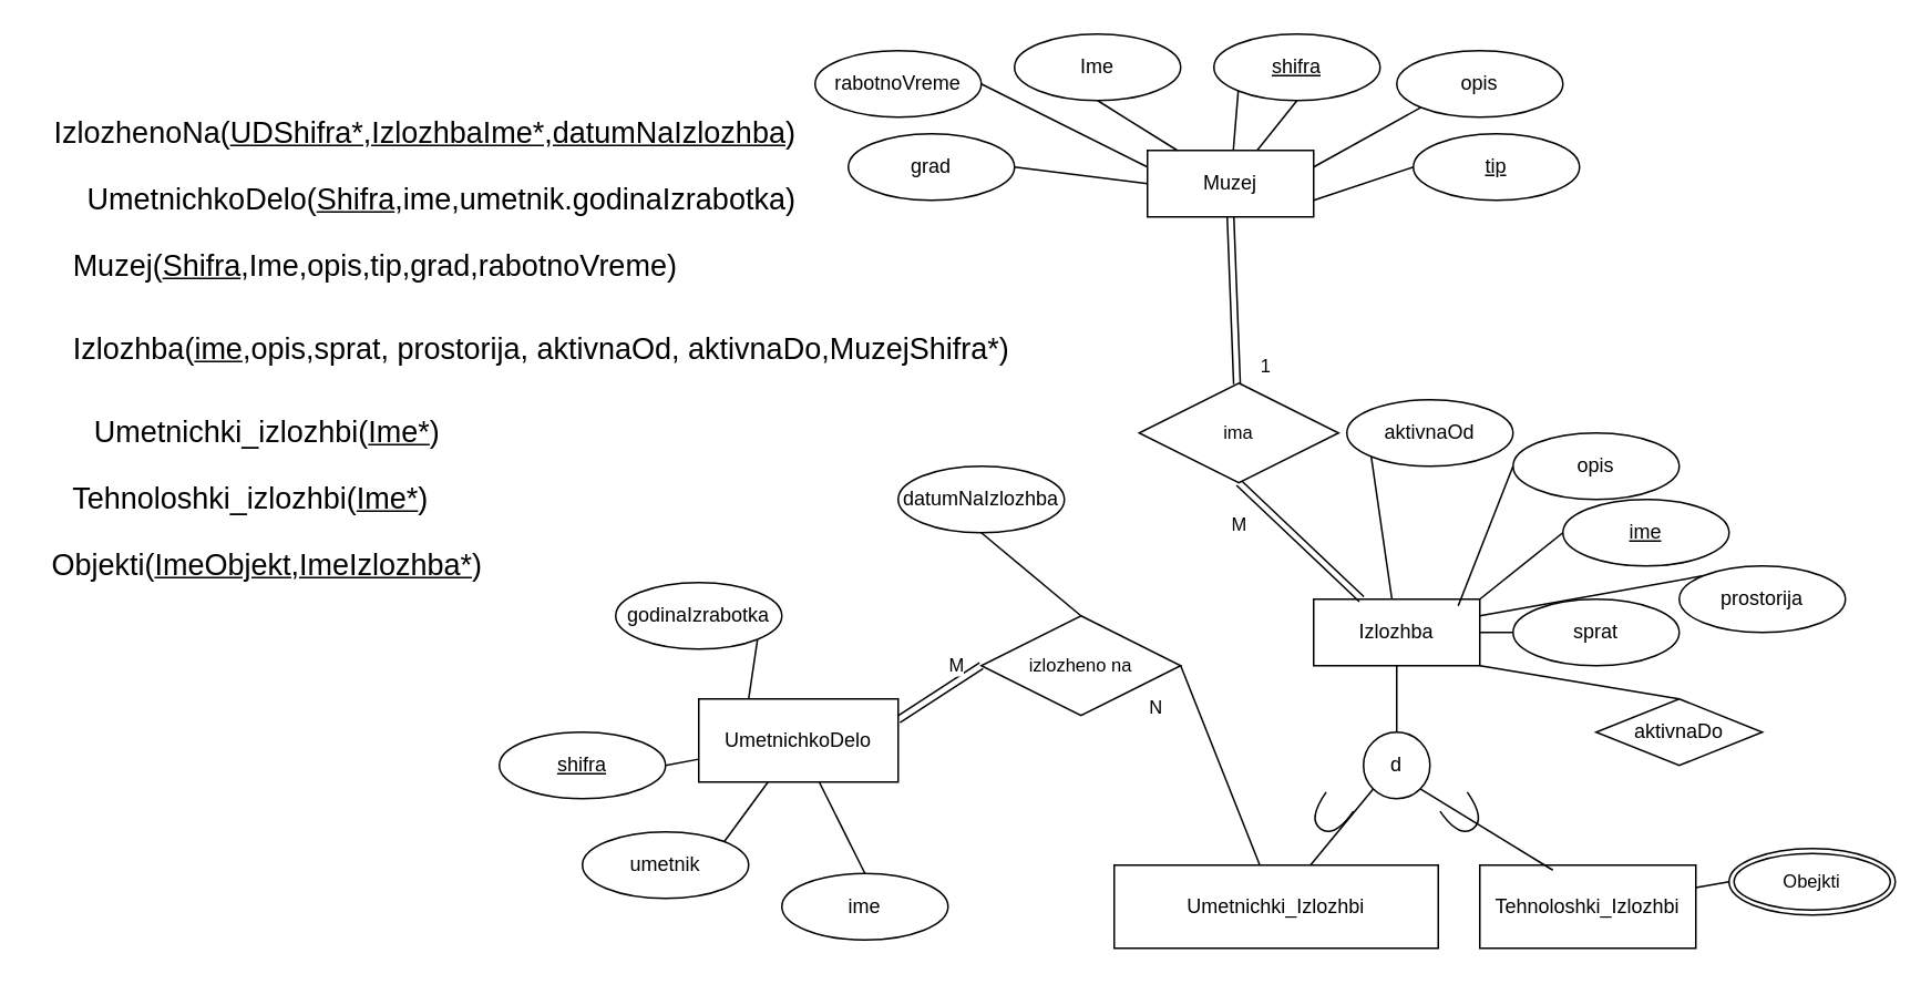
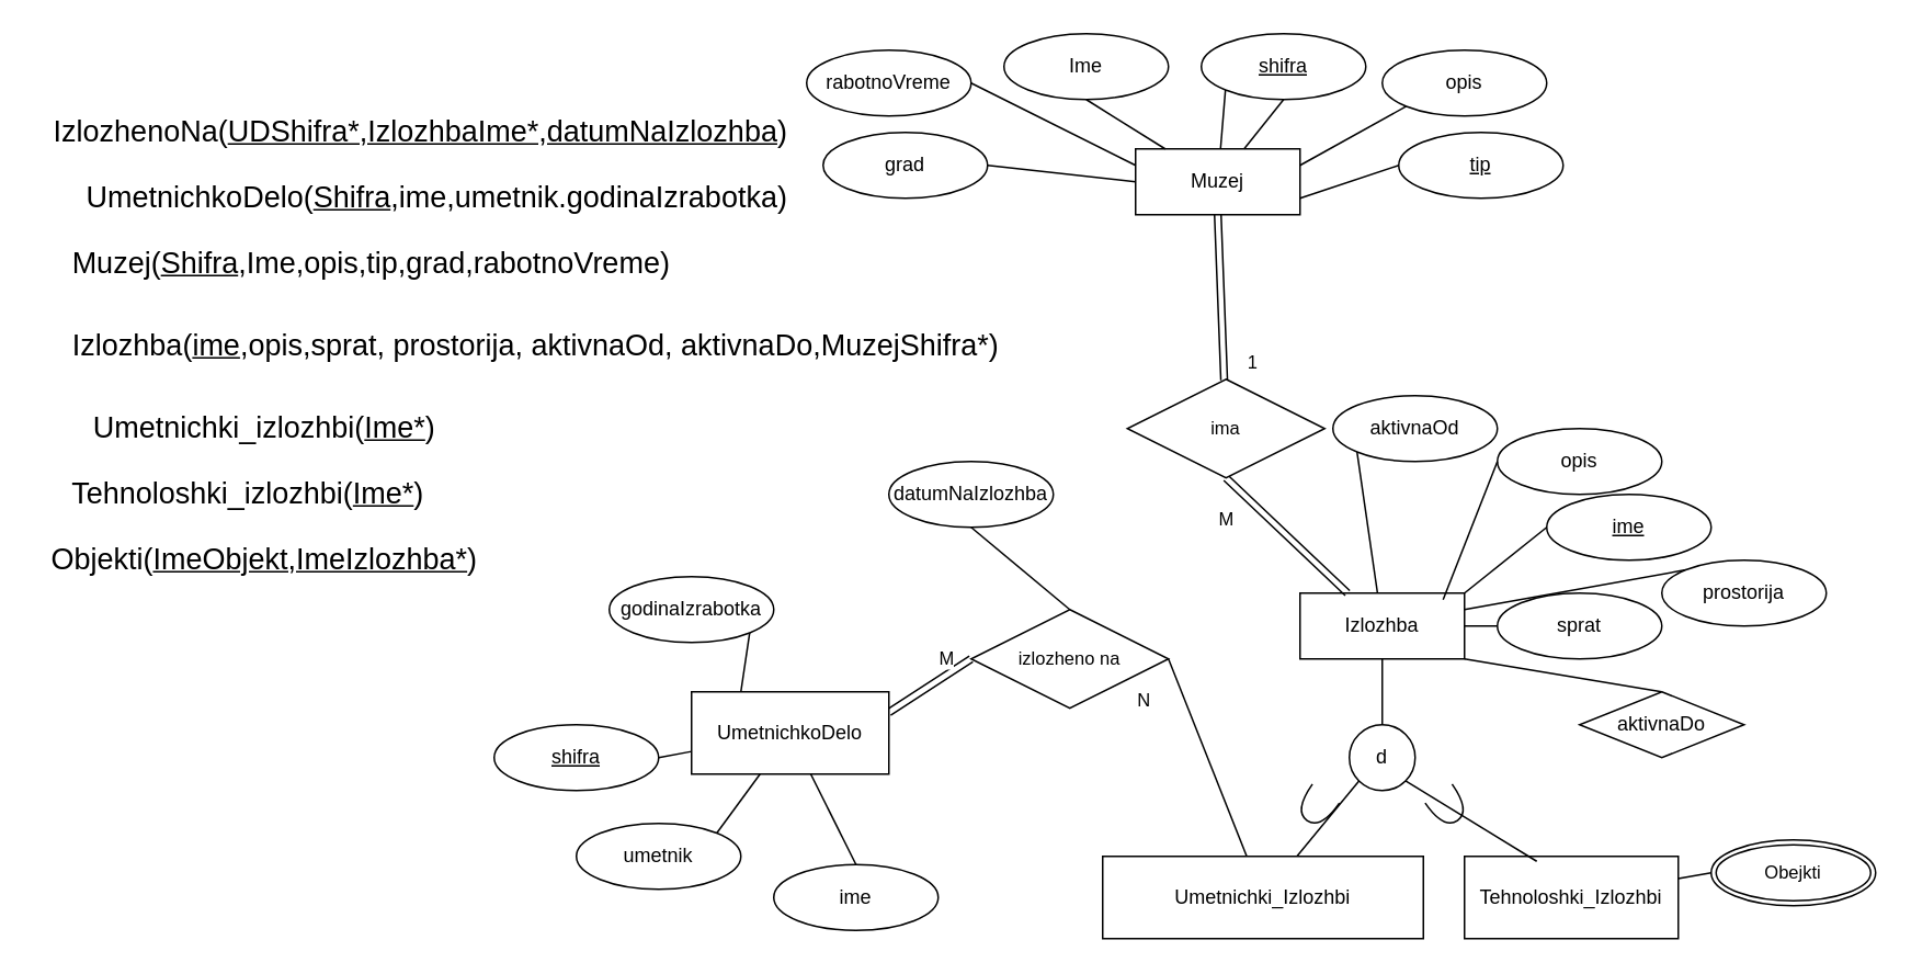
- <mxCell id="15" value="grad" style="ellipse;whiteSpace=wrap;html=1;align=center;" parent="1" vertex="1"><mxGeometry x="510" y="80" width="100" height="40" as="geometry" /></mxCell>
+ <mxCell id="15" value="grad" style="ellipse;whiteSpace=wrap;html=1;align=center;" parent="1" vertex="1"><mxGeometry x="500" y="80" width="100" height="40" as="geometry" /></mxCell>
